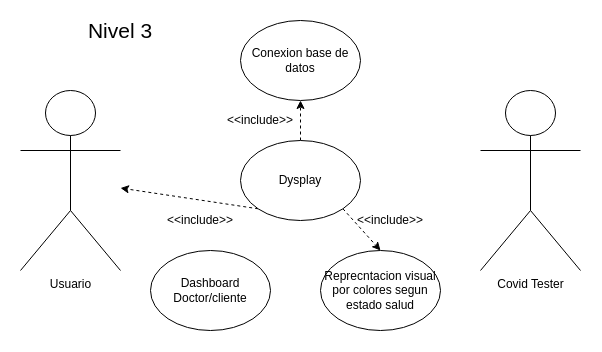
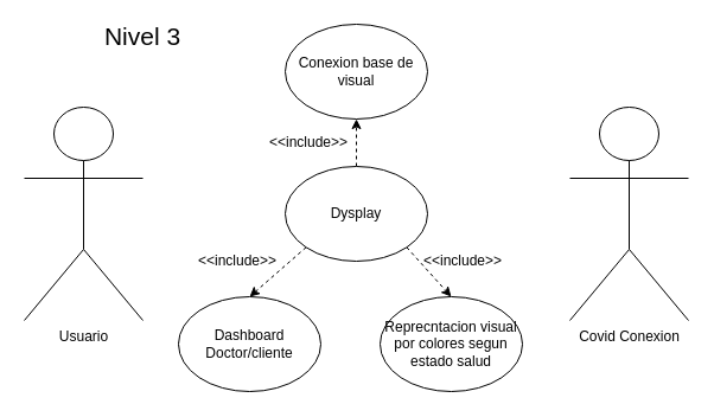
- <mxCell id="10" value="Conexion base de datos" style="ellipse;whiteSpace=wrap;html=1;" vertex="1" parent="1"><mxGeometry x="240" y="20" width="120" height="80" as="geometry" /></mxCell>
+ <mxCell id="10" value="Conexion base de visual" style="ellipse;whiteSpace=wrap;html=1;" vertex="1" parent="1"><mxGeometry x="240" y="20" width="120" height="80" as="geometry" /></mxCell>
- <mxCell id="5" style="rounded=0;orthogonalLoop=1;jettySize=auto;html=1;exitX=0;exitY=1;exitDx=0;exitDy=0;endArrow=classic;endFill=1;dashed=1;" edge="1" parent="1" source="7" target="2"><mxGeometry relative="1" as="geometry" /></mxCell>
+ <mxCell id="5" style="rounded=0;orthogonalLoop=1;jettySize=auto;html=1;exitX=0;exitY=1;exitDx=0;exitDy=0;entryX=0.5;entryY=0;entryDx=0;entryDy=0;endArrow=classic;endFill=1;dashed=1;" edge="1" parent="1" source="7" target="8"><mxGeometry relative="1" as="geometry" /></mxCell>
- <mxCell id="3" value="Covid Tester" style="shape=umlActor;verticalLabelPosition=bottom;verticalAlign=top;html=1;outlineConnect=0;" vertex="1" parent="1"><mxGeometry x="480" y="90" width="100" height="180" as="geometry" /></mxCell>
+ <mxCell id="3" value="Covid Conexion" style="shape=umlActor;verticalLabelPosition=bottom;verticalAlign=top;html=1;outlineConnect=0;" vertex="1" parent="1"><mxGeometry x="480" y="90" width="100" height="180" as="geometry" /></mxCell>
